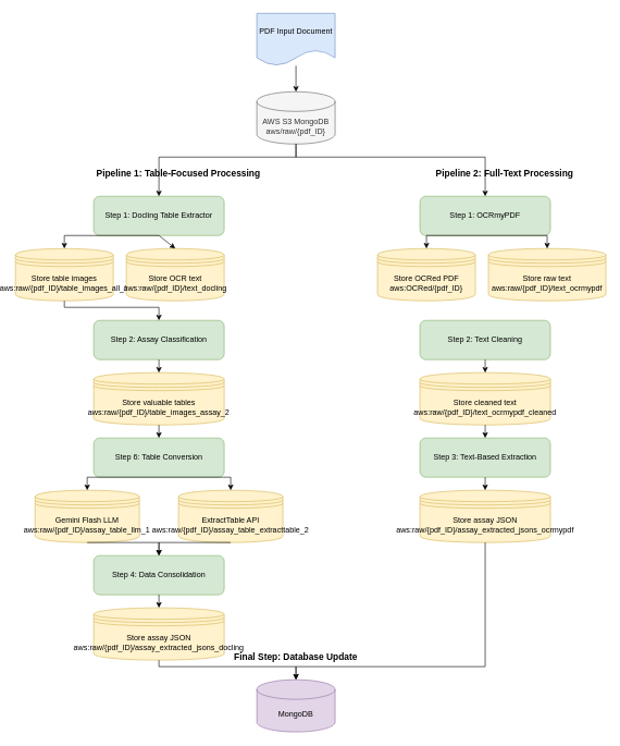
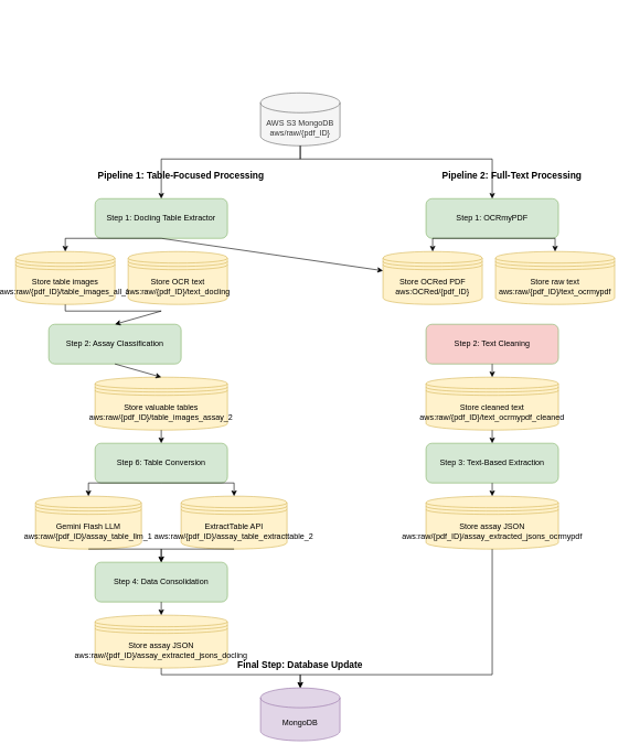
- <mxCell id="2" value="PDF Input Document" style="shape=document;whiteSpace=wrap;html=1;boundedLbl=1;fillColor=#dae8fc;strokeColor=#6c8ebf;" vertex="1" parent="1"><mxGeometry x="390" y="20" width="120" height="80" as="geometry" /></mxCell>
- <mxCell id="4" value="" style="endArrow=classic;html=1;rounded=0;exitX=0.5;exitY=1;exitDx=0;exitDy=0;entryX=0.5;entryY=0;entryDx=0;entryDy=0;entryPerimeter=0;" edge="1" parent="1" source="2" target="3"><mxGeometry width="50" height="50" relative="1" as="geometry"><mxPoint x="470" y="420" as="sourcePoint" /><mxPoint x="520" y="370" as="targetPoint" /></mxGeometry></mxCell>
- <mxCell id="16" value="" style="endArrow=classic;html=1;rounded=0;exitX=0.5;exitY=1;exitDx=0;exitDy=0;entryX=0.5;entryY=0;entryDx=0;entryDy=0;" edge="1" parent="1" source="7" target="12"><mxGeometry width="50" height="50" relative="1" as="geometry"><mxPoint x="470" y="420" as="sourcePoint" /><mxPoint x="520" y="370" as="targetPoint" /></mxGeometry></mxCell>
+ <mxCell id="16" value="" style="endArrow=classic;html=1;rounded=0;exitX=0.5;exitY=1;exitDx=0;exitDy=0;" edge="1" parent="1" source="7" target="13"><mxGeometry width="50" height="50" relative="1" as="geometry"><mxPoint x="470" y="420" as="sourcePoint" /><mxPoint x="520" y="370" as="targetPoint" /></mxGeometry></mxCell>
- <mxCell id="19" value="Step 2: Assay Classification" style="rounded=1;whiteSpace=wrap;html=1;fillColor=#d5e8d4;strokeColor=#82b366;" vertex="1" parent="1"><mxGeometry x="140" y="490" width="200" height="60" as="geometry" /></mxCell>
+ <mxCell id="19" value="Step 2: Assay Classification" style="rounded=1;whiteSpace=wrap;html=1;fillColor=#d5e8d4;strokeColor=#82b366;" vertex="1" parent="1"><mxGeometry x="70" y="490" width="200" height="60" as="geometry" /></mxCell>
- <mxCell id="20" value="Step 2: Text Cleaning" style="rounded=1;whiteSpace=wrap;html=1;fillColor=#d5e8d4;strokeColor=#82b366;" vertex="1" parent="1"><mxGeometry x="640" y="490" width="200" height="60" as="geometry" /></mxCell>
+ <mxCell id="20" value="Step 2: Text Cleaning" style="rounded=1;whiteSpace=wrap;html=1;fillColor=#f8cecc;strokeColor=#82b366;" vertex="1" parent="1"><mxGeometry x="640" y="490" width="200" height="60" as="geometry" /></mxCell>
